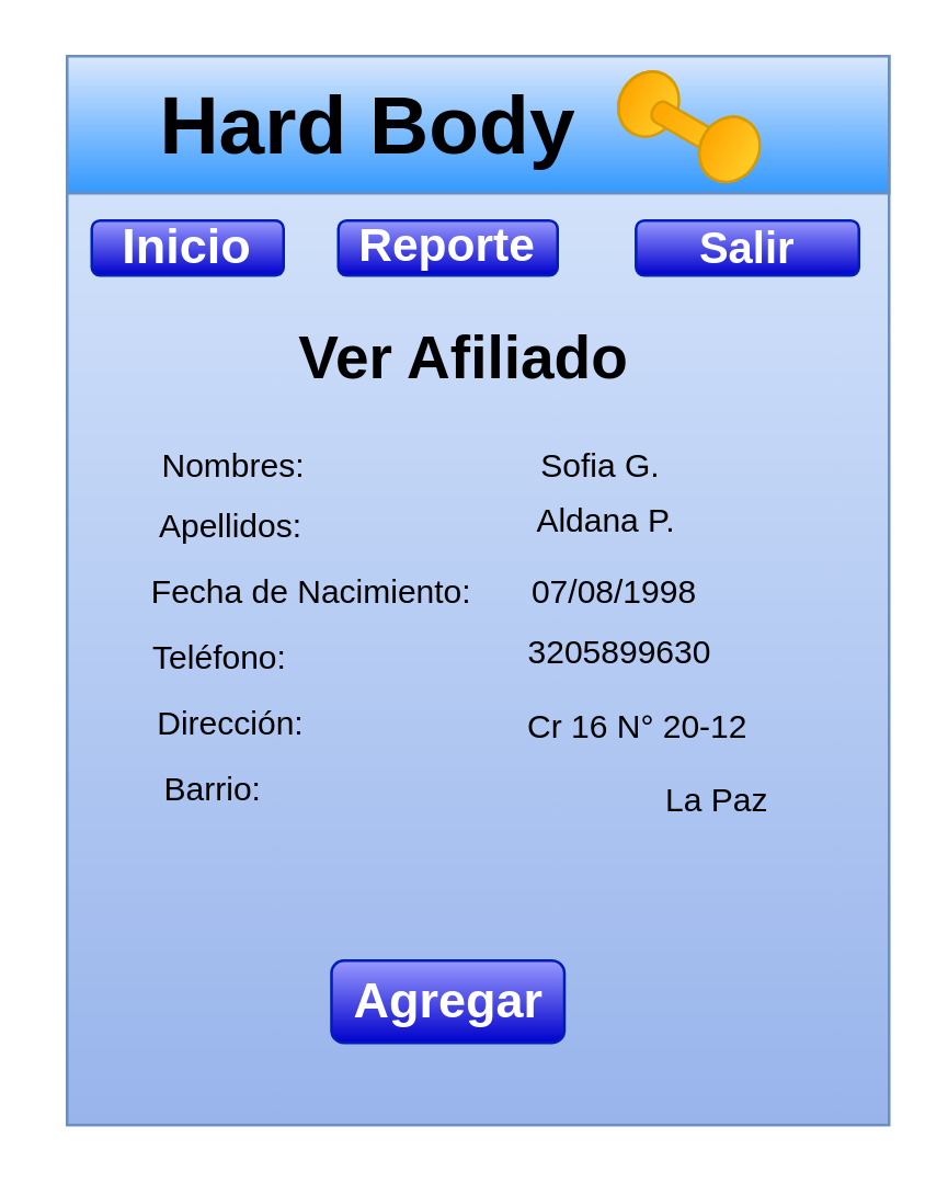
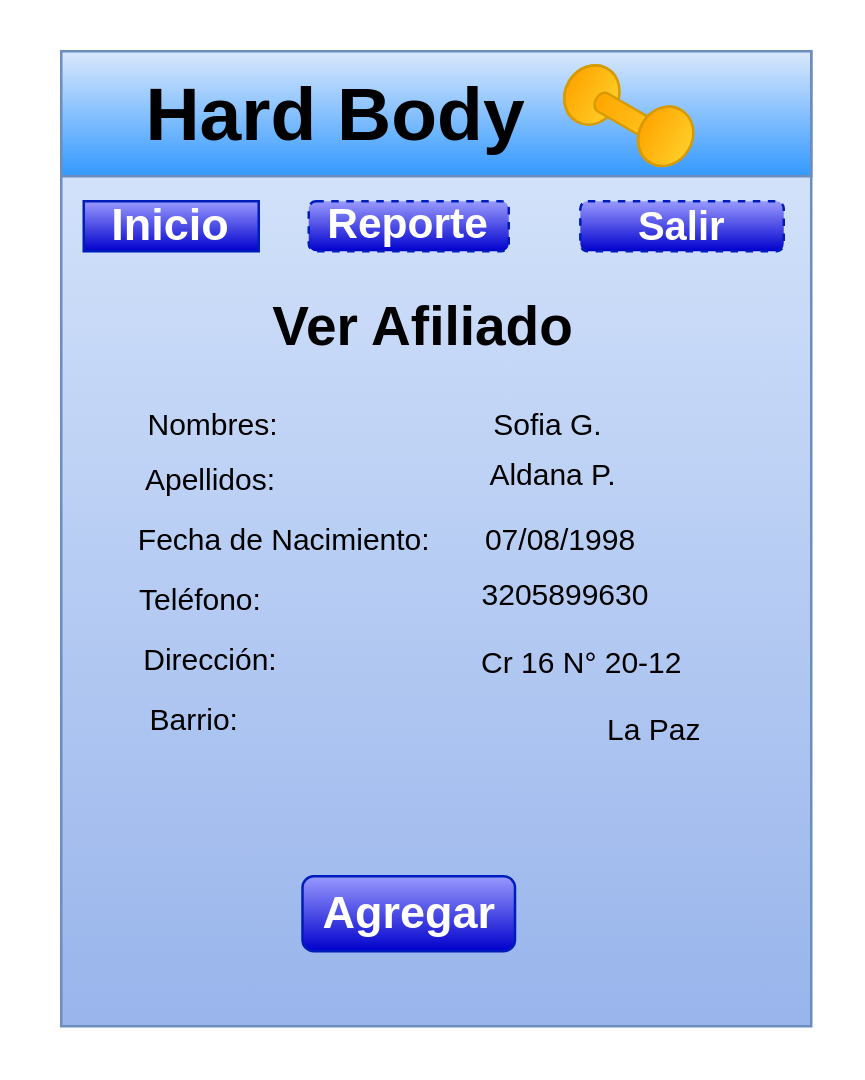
- <mxCell id="19" value="&lt;h1 style=&quot;font-size: 18px;&quot;&gt;Inicio&lt;/h1&gt;" style="rounded=1;whiteSpace=wrap;html=1;fillColor=#9999FF;strokeColor=#001DBC;fontColor=#ffffff;gradientColor=#0000CC;fontSize=18;" parent="1" vertex="1"><mxGeometry x="33" y="80" width="70" height="20" as="geometry" /></mxCell>
+ <mxCell id="19" value="&lt;h1 style=&quot;font-size: 18px;&quot;&gt;Inicio&lt;/h1&gt;" style="whiteSpace=wrap;html=1;fillColor=#9999FF;strokeColor=#001DBC;fontColor=#ffffff;gradientColor=#0000CC;fontSize=18;rounded=0;" parent="1" vertex="1"><mxGeometry x="33" y="80" width="70" height="20" as="geometry" /></mxCell>
- <mxCell id="20" value="&lt;h1 style=&quot;font-size: 17px&quot;&gt;Reporte&lt;/h1&gt;" style="rounded=1;whiteSpace=wrap;html=1;fillColor=#9999FF;strokeColor=#001DBC;fontColor=#ffffff;gradientColor=#0000CC;fontSize=20;" parent="1" vertex="1"><mxGeometry x="123" y="80" width="80" height="20" as="geometry" /></mxCell>
+ <mxCell id="20" value="&lt;h1 style=&quot;font-size: 17px&quot;&gt;Reporte&lt;/h1&gt;" style="rounded=1;whiteSpace=wrap;html=1;fillColor=#9999FF;strokeColor=#001DBC;fontColor=#ffffff;gradientColor=#0000CC;fontSize=20;dashed=1;" parent="1" vertex="1"><mxGeometry x="123" y="80" width="80" height="20" as="geometry" /></mxCell>
- <mxCell id="21" value="&lt;h2 style=&quot;font-size: 16px;&quot;&gt;Salir&lt;/h2&gt;" style="rounded=1;whiteSpace=wrap;html=1;fillColor=#9999FF;strokeColor=#001DBC;fontColor=#ffffff;gradientColor=#0000CC;fontSize=16;" parent="1" vertex="1"><mxGeometry x="231.63" y="80" width="81.37" height="20" as="geometry" /></mxCell>
+ <mxCell id="21" value="&lt;h2 style=&quot;font-size: 16px;&quot;&gt;Salir&lt;/h2&gt;" style="rounded=1;whiteSpace=wrap;html=1;fillColor=#9999FF;strokeColor=#001DBC;fontColor=#ffffff;gradientColor=#0000CC;fontSize=16;dashed=1;" parent="1" vertex="1"><mxGeometry x="231.63" y="80" width="81.37" height="20" as="geometry" /></mxCell>
